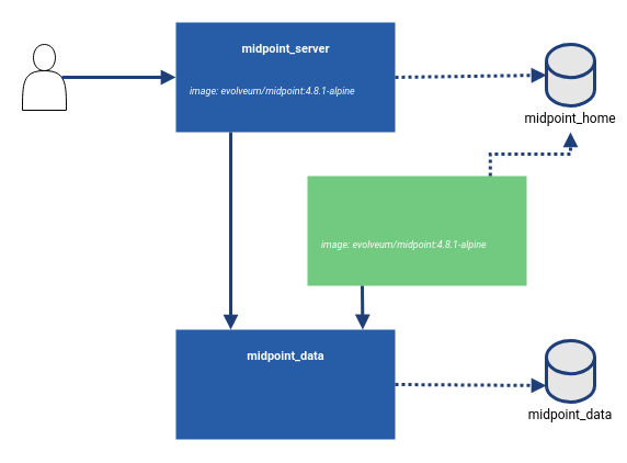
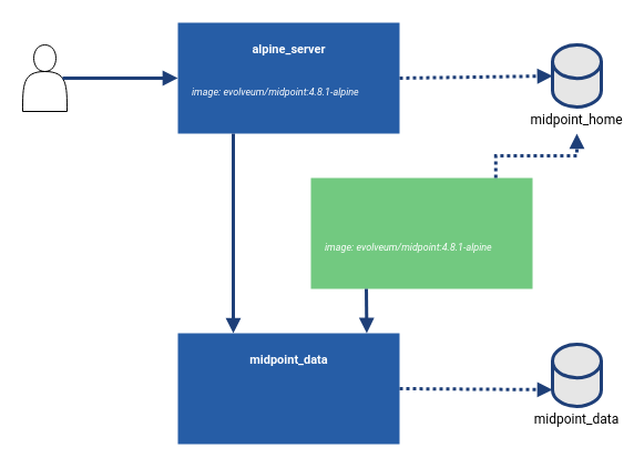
- <mxCell id="5" value="midpoint_server" style="text;html=1;strokeColor=none;fillColor=none;align=center;verticalAlign=middle;whiteSpace=wrap;rounded=0;glass=0;fontFamily=Roboto;fontSource=https%3A%2F%2Ffonts.googleapis.com%2Fcss2%3Ffamily%3DRoboto%3Aital%2Cwght%401%2C300%26display%3Dswapp;fontSize=11;fontColor=#FFFFFF;fontStyle=1" vertex="1" parent="2"><mxGeometry x="10.526" y="11.25" width="178.947" height="25" as="geometry" /></mxCell>
+ <mxCell id="5" value="alpine_server" style="text;html=1;strokeColor=none;fillColor=none;align=center;verticalAlign=middle;whiteSpace=wrap;rounded=0;glass=0;fontFamily=Roboto;fontSource=https%3A%2F%2Ffonts.googleapis.com%2Fcss2%3Ffamily%3DRoboto%3Aital%2Cwght%401%2C300%26display%3Dswapp;fontSize=11;fontColor=#FFFFFF;fontStyle=1" vertex="1" parent="2"><mxGeometry x="10.526" y="11.25" width="178.947" height="25" as="geometry" /></mxCell>
